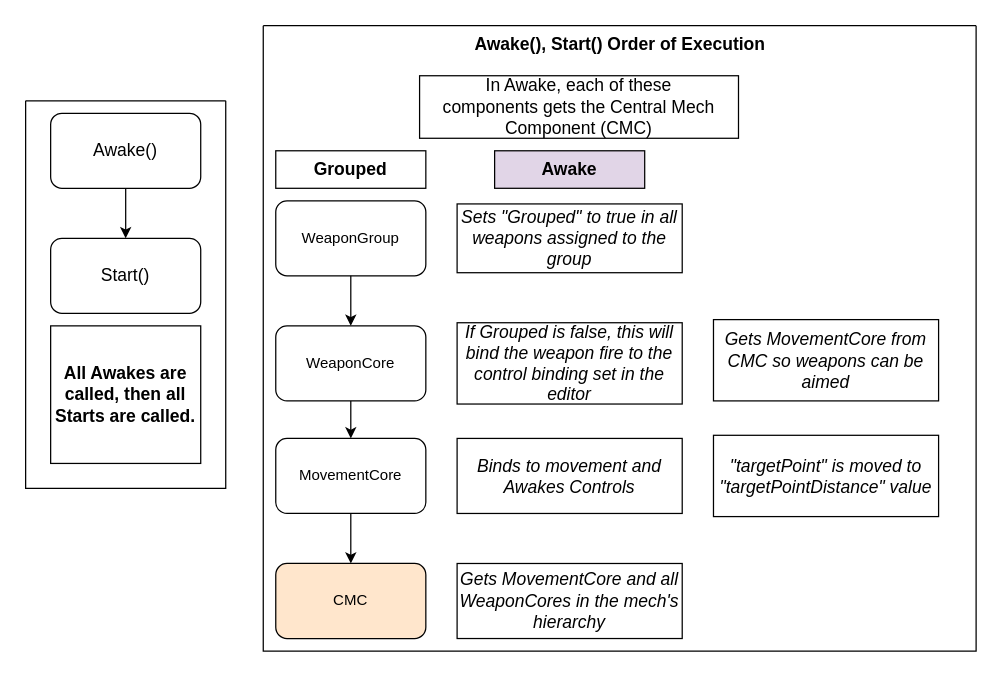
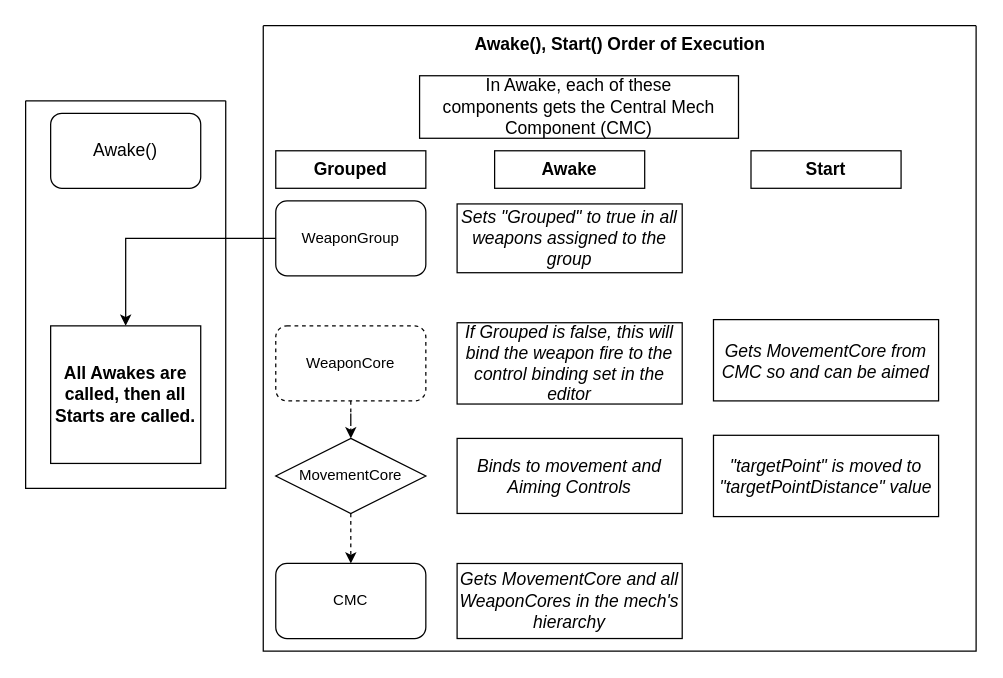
- <mxCell id="14" value="Awake" style="rounded=0;whiteSpace=wrap;html=1;fontSize=14;fontStyle=1;fillColor=#e1d5e7;" vertex="1" parent="2"><mxGeometry x="185" y="100" width="120" height="30" as="geometry" /></mxCell>
+ <mxCell id="14" value="Awake" style="rounded=0;whiteSpace=wrap;html=1;fontSize=14;fontStyle=1" vertex="1" parent="2"><mxGeometry x="185" y="100" width="120" height="30" as="geometry" /></mxCell>
+ <mxCell id="15" value="Start" style="rounded=0;whiteSpace=wrap;html=1;fontSize=14;fontStyle=1" vertex="1" parent="2"><mxGeometry x="390" y="100" width="120" height="30" as="geometry" /></mxCell>
- <mxCell id="24" style="edgeStyle=orthogonalEdgeStyle;rounded=0;orthogonalLoop=1;jettySize=auto;html=1;entryX=0.5;entryY=0;entryDx=0;entryDy=0;fontSize=14;" edge="1" parent="21" source="22" target="23"><mxGeometry relative="1" as="geometry" /></mxCell>
- <mxCell id="23" value="Start()" style="rounded=1;whiteSpace=wrap;html=1;strokeColor=default;fontSize=14;" vertex="1" parent="21"><mxGeometry x="20" y="110" width="120" height="60" as="geometry" /></mxCell>
- <mxCell id="8" style="edgeStyle=orthogonalEdgeStyle;rounded=0;orthogonalLoop=1;jettySize=auto;html=1;entryX=0.5;entryY=0;entryDx=0;entryDy=0;fontSize=14;" edge="1" parent="2" source="7" target="4"><mxGeometry relative="1" as="geometry" /></mxCell>
+ <mxCell id="8" style="edgeStyle=orthogonalEdgeStyle;rounded=0;orthogonalLoop=1;jettySize=auto;html=1;fontSize=14;" edge="1" parent="2" source="7" target="25"><mxGeometry relative="1" as="geometry" /></mxCell>
- <mxCell id="19" value="Gets MovementCore from CMC so weapons can be aimed" style="text;html=1;strokeColor=default;fillColor=none;align=center;verticalAlign=middle;whiteSpace=wrap;rounded=0;fontSize=14;fontStyle=2" vertex="1" parent="2"><mxGeometry x="360" y="235" width="180" height="65" as="geometry" /></mxCell>
+ <mxCell id="19" value="Gets MovementCore from CMC so and can be aimed" style="text;html=1;strokeColor=default;fillColor=none;align=center;verticalAlign=middle;whiteSpace=wrap;rounded=0;fontSize=14;fontStyle=2" vertex="1" parent="2"><mxGeometry x="360" y="235" width="180" height="65" as="geometry" /></mxCell>
- <mxCell id="4" value="WeaponCore" style="rounded=1;whiteSpace=wrap;html=1;" vertex="1" parent="2"><mxGeometry x="10" y="240" width="120" height="60" as="geometry" /></mxCell>
+ <mxCell id="4" value="WeaponCore" style="rounded=1;whiteSpace=wrap;html=1;dashed=1;" vertex="1" parent="2"><mxGeometry x="10" y="240" width="120" height="60" as="geometry" /></mxCell>
- <mxCell id="6" style="edgeStyle=orthogonalEdgeStyle;rounded=0;orthogonalLoop=1;jettySize=auto;html=1;entryX=0.5;entryY=0;entryDx=0;entryDy=0;" edge="1" parent="2" source="4" target="5"><mxGeometry relative="1" as="geometry" /></mxCell>
+ <mxCell id="6" style="edgeStyle=orthogonalEdgeStyle;rounded=0;orthogonalLoop=1;jettySize=auto;html=1;entryX=0.5;entryY=0;entryDx=0;entryDy=0;dashed=1;" edge="1" parent="2" source="4" target="5"><mxGeometry relative="1" as="geometry" /></mxCell>
- <mxCell id="5" value="MovementCore" style="rounded=1;whiteSpace=wrap;html=1;" vertex="1" parent="2"><mxGeometry x="10" y="330" width="120" height="60" as="geometry" /></mxCell>
+ <mxCell id="5" value="MovementCore" style="rhombus;whiteSpace=wrap;html=1;" vertex="1" parent="2"><mxGeometry x="10" y="330" width="120" height="60" as="geometry" /></mxCell>
- <mxCell id="17" value="&lt;span style=&quot;&quot;&gt;&lt;i&gt;Binds to movement and Awakes Controls&lt;/i&gt;&lt;/span&gt;" style="rounded=0;whiteSpace=wrap;html=1;strokeColor=default;fontSize=14;" vertex="1" parent="2"><mxGeometry x="155" y="330" width="180" height="60" as="geometry" /></mxCell>
+ <mxCell id="17" value="&lt;span style=&quot;&quot;&gt;&lt;i&gt;Binds to movement and Aiming Controls&lt;/i&gt;&lt;/span&gt;" style="rounded=0;whiteSpace=wrap;html=1;strokeColor=default;fontSize=14;" vertex="1" parent="2"><mxGeometry x="155" y="330" width="180" height="60" as="geometry" /></mxCell>
- <mxCell id="10" style="edgeStyle=orthogonalEdgeStyle;rounded=0;orthogonalLoop=1;jettySize=auto;html=1;entryX=0.5;entryY=0;entryDx=0;entryDy=0;" edge="1" parent="2" source="5" target="9"><mxGeometry relative="1" as="geometry" /></mxCell>
+ <mxCell id="10" style="edgeStyle=orthogonalEdgeStyle;rounded=0;orthogonalLoop=1;jettySize=auto;html=1;entryX=0.5;entryY=0;entryDx=0;entryDy=0;dashed=1;" edge="1" parent="2" source="5" target="9"><mxGeometry relative="1" as="geometry" /></mxCell>
- <mxCell id="9" value="CMC" style="rounded=1;whiteSpace=wrap;html=1;fillColor=#ffe6cc;" vertex="1" parent="2"><mxGeometry x="10" y="430" width="120" height="60" as="geometry" /></mxCell>
+ <mxCell id="9" value="CMC" style="rounded=1;whiteSpace=wrap;html=1;" vertex="1" parent="2"><mxGeometry x="10" y="430" width="120" height="60" as="geometry" /></mxCell>
